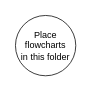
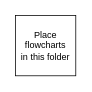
- <mxCell id="2" value="Place flowcharts&lt;br&gt;in this folder" style="ellipse;whiteSpace=wrap;html=1;aspect=fixed;" vertex="1" parent="1"><mxGeometry x="20" y="20" width="80" height="80" as="geometry" /></mxCell>
+ <mxCell id="2" value="Place flowcharts&lt;br&gt;in this folder" style="whiteSpace=wrap;html=1;aspect=fixed;rounded=0;" vertex="1" parent="1"><mxGeometry x="20" y="20" width="80" height="80" as="geometry" /></mxCell>
